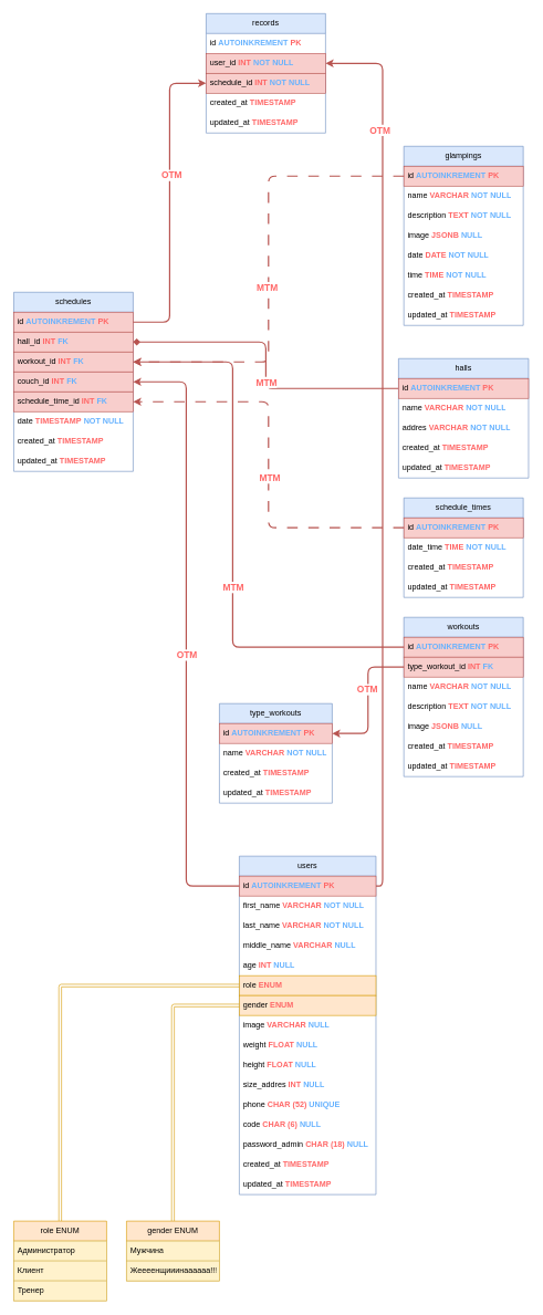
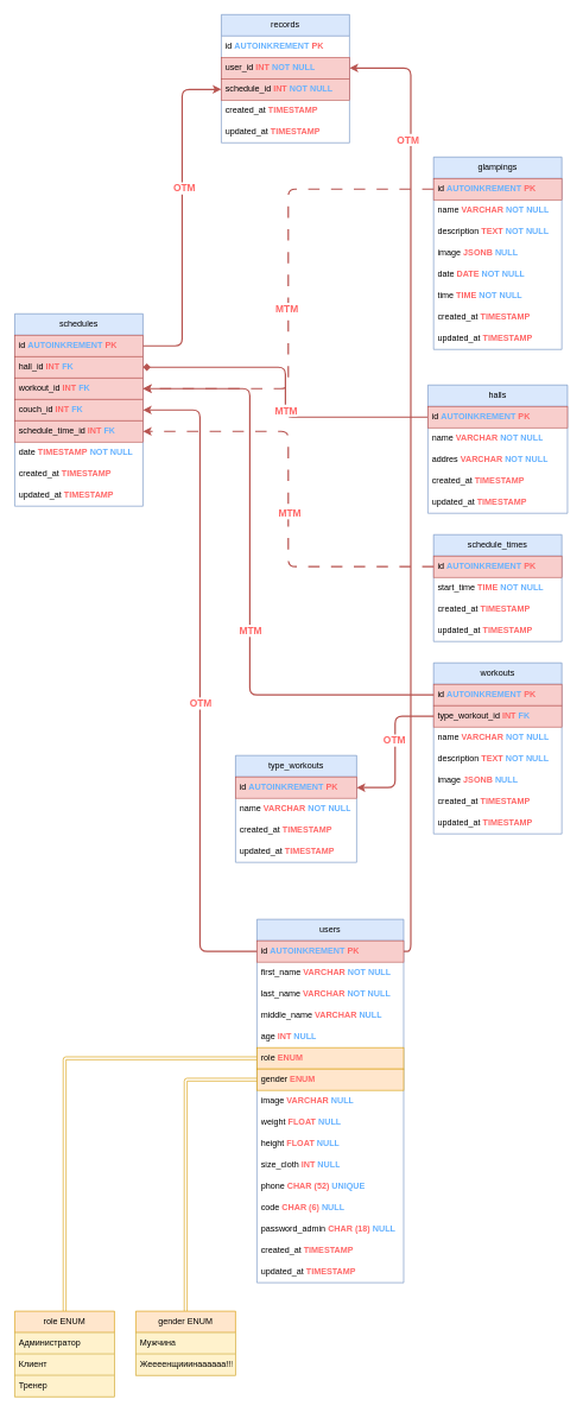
- <mxCell id="61" value="date_time&amp;nbsp;&lt;font color=&quot;#ff6666&quot;&gt;&lt;b&gt;TIME&lt;/b&gt;&lt;/font&gt;&amp;nbsp;&lt;b style=&quot;border-color: var(--border-color);&quot;&gt;&lt;font style=&quot;border-color: var(--border-color);&quot; color=&quot;#66b2ff&quot;&gt;NOT NULL&lt;/font&gt;&lt;/b&gt;" style="text;strokeColor=none;fillColor=none;align=left;verticalAlign=middle;spacingLeft=4;spacingRight=4;overflow=hidden;points=[[0,0.5],[1,0.5]];portConstraint=eastwest;rotatable=0;whiteSpace=wrap;html=1;" parent="59" vertex="1"><mxGeometry y="60" width="180" height="30" as="geometry" /></mxCell>
+ <mxCell id="61" value="start_time&amp;nbsp;&lt;font color=&quot;#ff6666&quot;&gt;&lt;b&gt;TIME&lt;/b&gt;&lt;/font&gt;&amp;nbsp;&lt;b style=&quot;border-color: var(--border-color);&quot;&gt;&lt;font style=&quot;border-color: var(--border-color);&quot; color=&quot;#66b2ff&quot;&gt;NOT NULL&lt;/font&gt;&lt;/b&gt;" style="text;strokeColor=none;fillColor=none;align=left;verticalAlign=middle;spacingLeft=4;spacingRight=4;overflow=hidden;points=[[0,0.5],[1,0.5]];portConstraint=eastwest;rotatable=0;whiteSpace=wrap;html=1;" parent="59" vertex="1"><mxGeometry y="60" width="180" height="30" as="geometry" /></mxCell>
- <mxCell id="13" value="size_addres&amp;nbsp;&lt;font style=&quot;border-color: var(--border-color);&quot; color=&quot;#ff6666&quot;&gt;&lt;b style=&quot;border-color: var(--border-color);&quot;&gt;INT&lt;/b&gt;&lt;/font&gt;&amp;nbsp;&lt;b style=&quot;border-color: var(--border-color);&quot;&gt;&lt;font style=&quot;border-color: var(--border-color);&quot; color=&quot;#66b2ff&quot;&gt;NULL&lt;/font&gt;&lt;/b&gt;" style="text;strokeColor=none;fillColor=none;align=left;verticalAlign=middle;spacingLeft=4;spacingRight=4;overflow=hidden;points=[[0,0.5],[1,0.5]];portConstraint=eastwest;rotatable=0;whiteSpace=wrap;html=1;" parent="2" vertex="1"><mxGeometry y="330" width="206" height="30" as="geometry" /></mxCell>
+ <mxCell id="13" value="size_cloth&amp;nbsp;&lt;font style=&quot;border-color: var(--border-color);&quot; color=&quot;#ff6666&quot;&gt;&lt;b style=&quot;border-color: var(--border-color);&quot;&gt;INT&lt;/b&gt;&lt;/font&gt;&amp;nbsp;&lt;b style=&quot;border-color: var(--border-color);&quot;&gt;&lt;font style=&quot;border-color: var(--border-color);&quot; color=&quot;#66b2ff&quot;&gt;NULL&lt;/font&gt;&lt;/b&gt;" style="text;strokeColor=none;fillColor=none;align=left;verticalAlign=middle;spacingLeft=4;spacingRight=4;overflow=hidden;points=[[0,0.5],[1,0.5]];portConstraint=eastwest;rotatable=0;whiteSpace=wrap;html=1;" parent="2" vertex="1"><mxGeometry y="330" width="206" height="30" as="geometry" /></mxCell>
